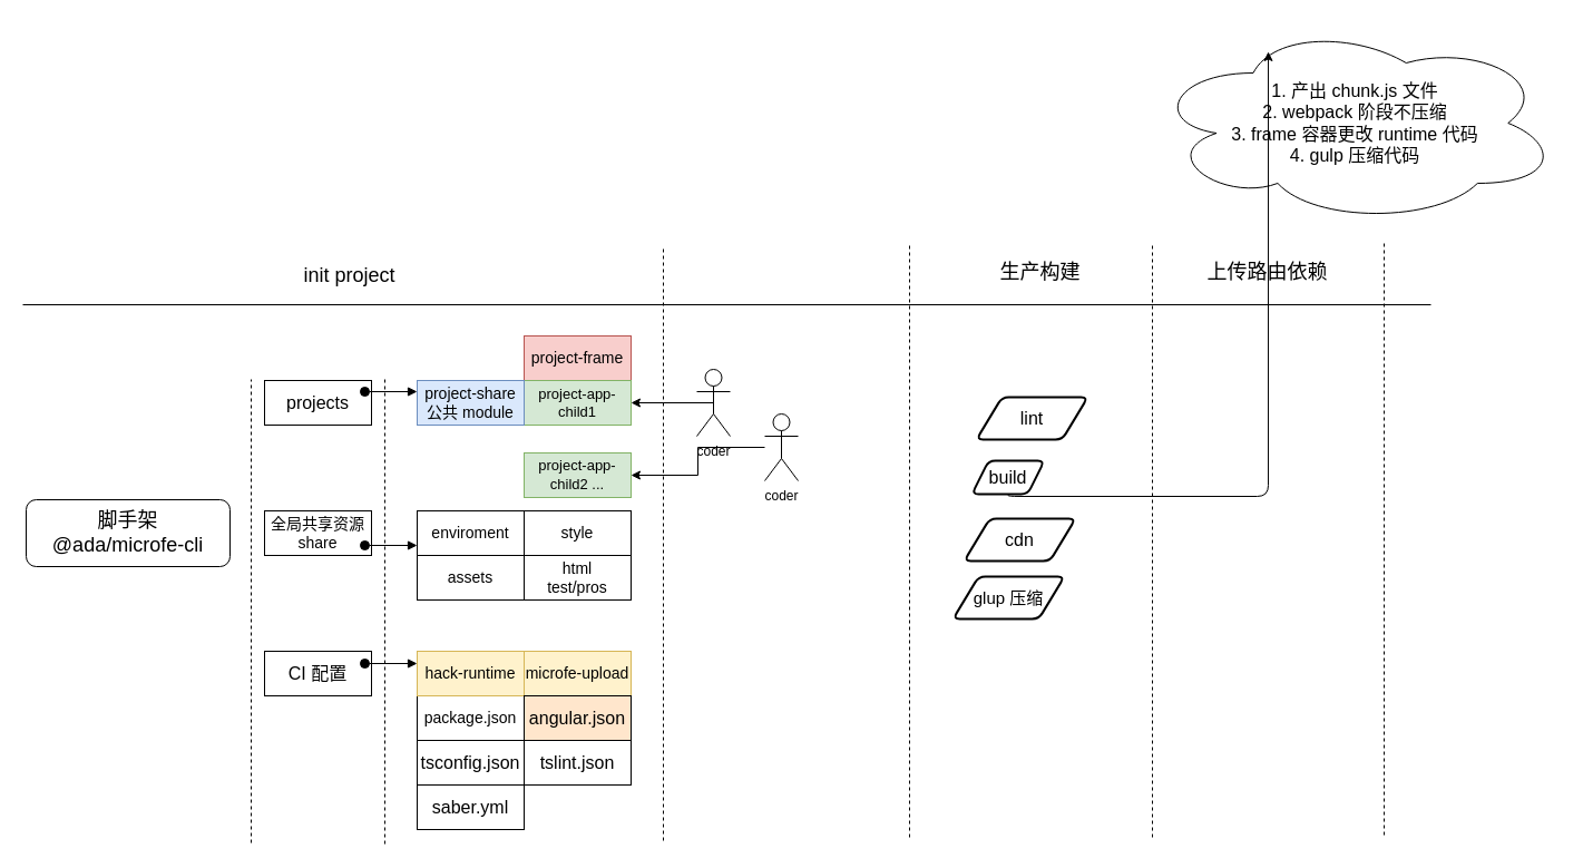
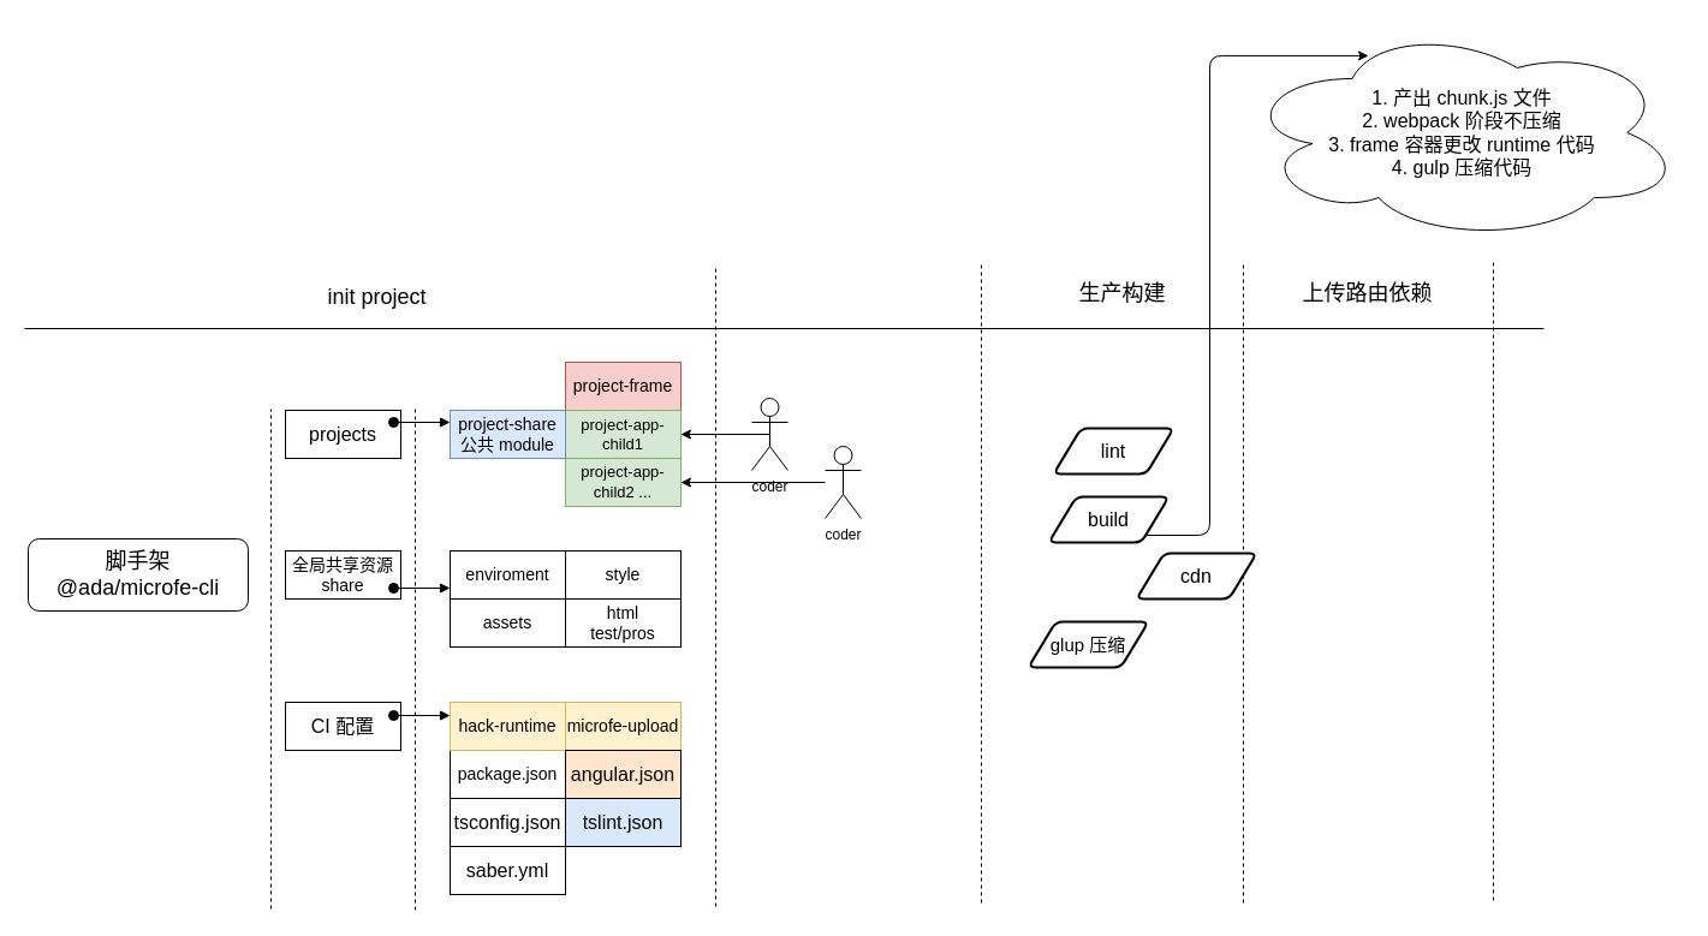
- <mxCell id="20" value="&lt;span style=&quot;font-size: 13px&quot;&gt;project-app-child2 ...&lt;/span&gt;&lt;span style=&quot;font-size: 14px&quot;&gt;&lt;br&gt;&lt;/span&gt;" style="rounded=0;whiteSpace=wrap;html=1;fillColor=#d5e8d4;strokeColor=#82b366;" vertex="1" parent="1"><mxGeometry x="470" y="406" width="96" height="40" as="geometry" /></mxCell>
+ <mxCell id="20" value="&lt;span style=&quot;font-size: 13px&quot;&gt;project-app-child2 ...&lt;/span&gt;&lt;span style=&quot;font-size: 14px&quot;&gt;&lt;br&gt;&lt;/span&gt;" style="rounded=0;whiteSpace=wrap;html=1;fillColor=#d5e8d4;strokeColor=#82b366;" vertex="1" parent="1"><mxGeometry x="470" y="381" width="96" height="40" as="geometry" /></mxCell>
- <mxCell id="38" value="&lt;font style=&quot;font-size: 16px&quot;&gt;build&lt;/font&gt;" style="shape=parallelogram;html=1;strokeWidth=2;perimeter=parallelogramPerimeter;whiteSpace=wrap;rounded=1;arcSize=12;size=0.23;" vertex="1" parent="1"><mxGeometry x="872" y="413" width="65" height="30" as="geometry" /></mxCell>
+ <mxCell id="38" value="&lt;font style=&quot;font-size: 16px&quot;&gt;build&lt;/font&gt;" style="shape=parallelogram;html=1;strokeWidth=2;perimeter=parallelogramPerimeter;whiteSpace=wrap;rounded=1;arcSize=12;size=0.23;" vertex="1" parent="1"><mxGeometry x="872" y="413" width="100" height="38" as="geometry" /></mxCell>
- <mxCell id="39" value="&lt;font style=&quot;font-size: 16px&quot;&gt;cdn&lt;/font&gt;" style="shape=parallelogram;html=1;strokeWidth=2;perimeter=parallelogramPerimeter;whiteSpace=wrap;rounded=1;arcSize=12;size=0.23;" vertex="1" parent="1"><mxGeometry x="865" y="465" width="100" height="38" as="geometry" /></mxCell>
+ <mxCell id="39" value="&lt;font style=&quot;font-size: 16px&quot;&gt;cdn&lt;/font&gt;" style="shape=parallelogram;html=1;strokeWidth=2;perimeter=parallelogramPerimeter;whiteSpace=wrap;rounded=1;arcSize=12;size=0.23;" vertex="1" parent="1"><mxGeometry x="945" y="460" width="100" height="38" as="geometry" /></mxCell>
- <mxCell id="11" value="&lt;span style=&quot;font-size: 16px&quot;&gt;tslint.json&lt;/span&gt;" style="rounded=0;whiteSpace=wrap;html=1;" vertex="1" parent="1"><mxGeometry x="470" y="664" width="96" height="40" as="geometry" /></mxCell>
+ <mxCell id="11" value="&lt;span style=&quot;font-size: 16px&quot;&gt;tslint.json&lt;/span&gt;" style="rounded=0;whiteSpace=wrap;html=1;fillColor=#dae8fc;" vertex="1" parent="1"><mxGeometry x="470" y="664" width="96" height="40" as="geometry" /></mxCell>
